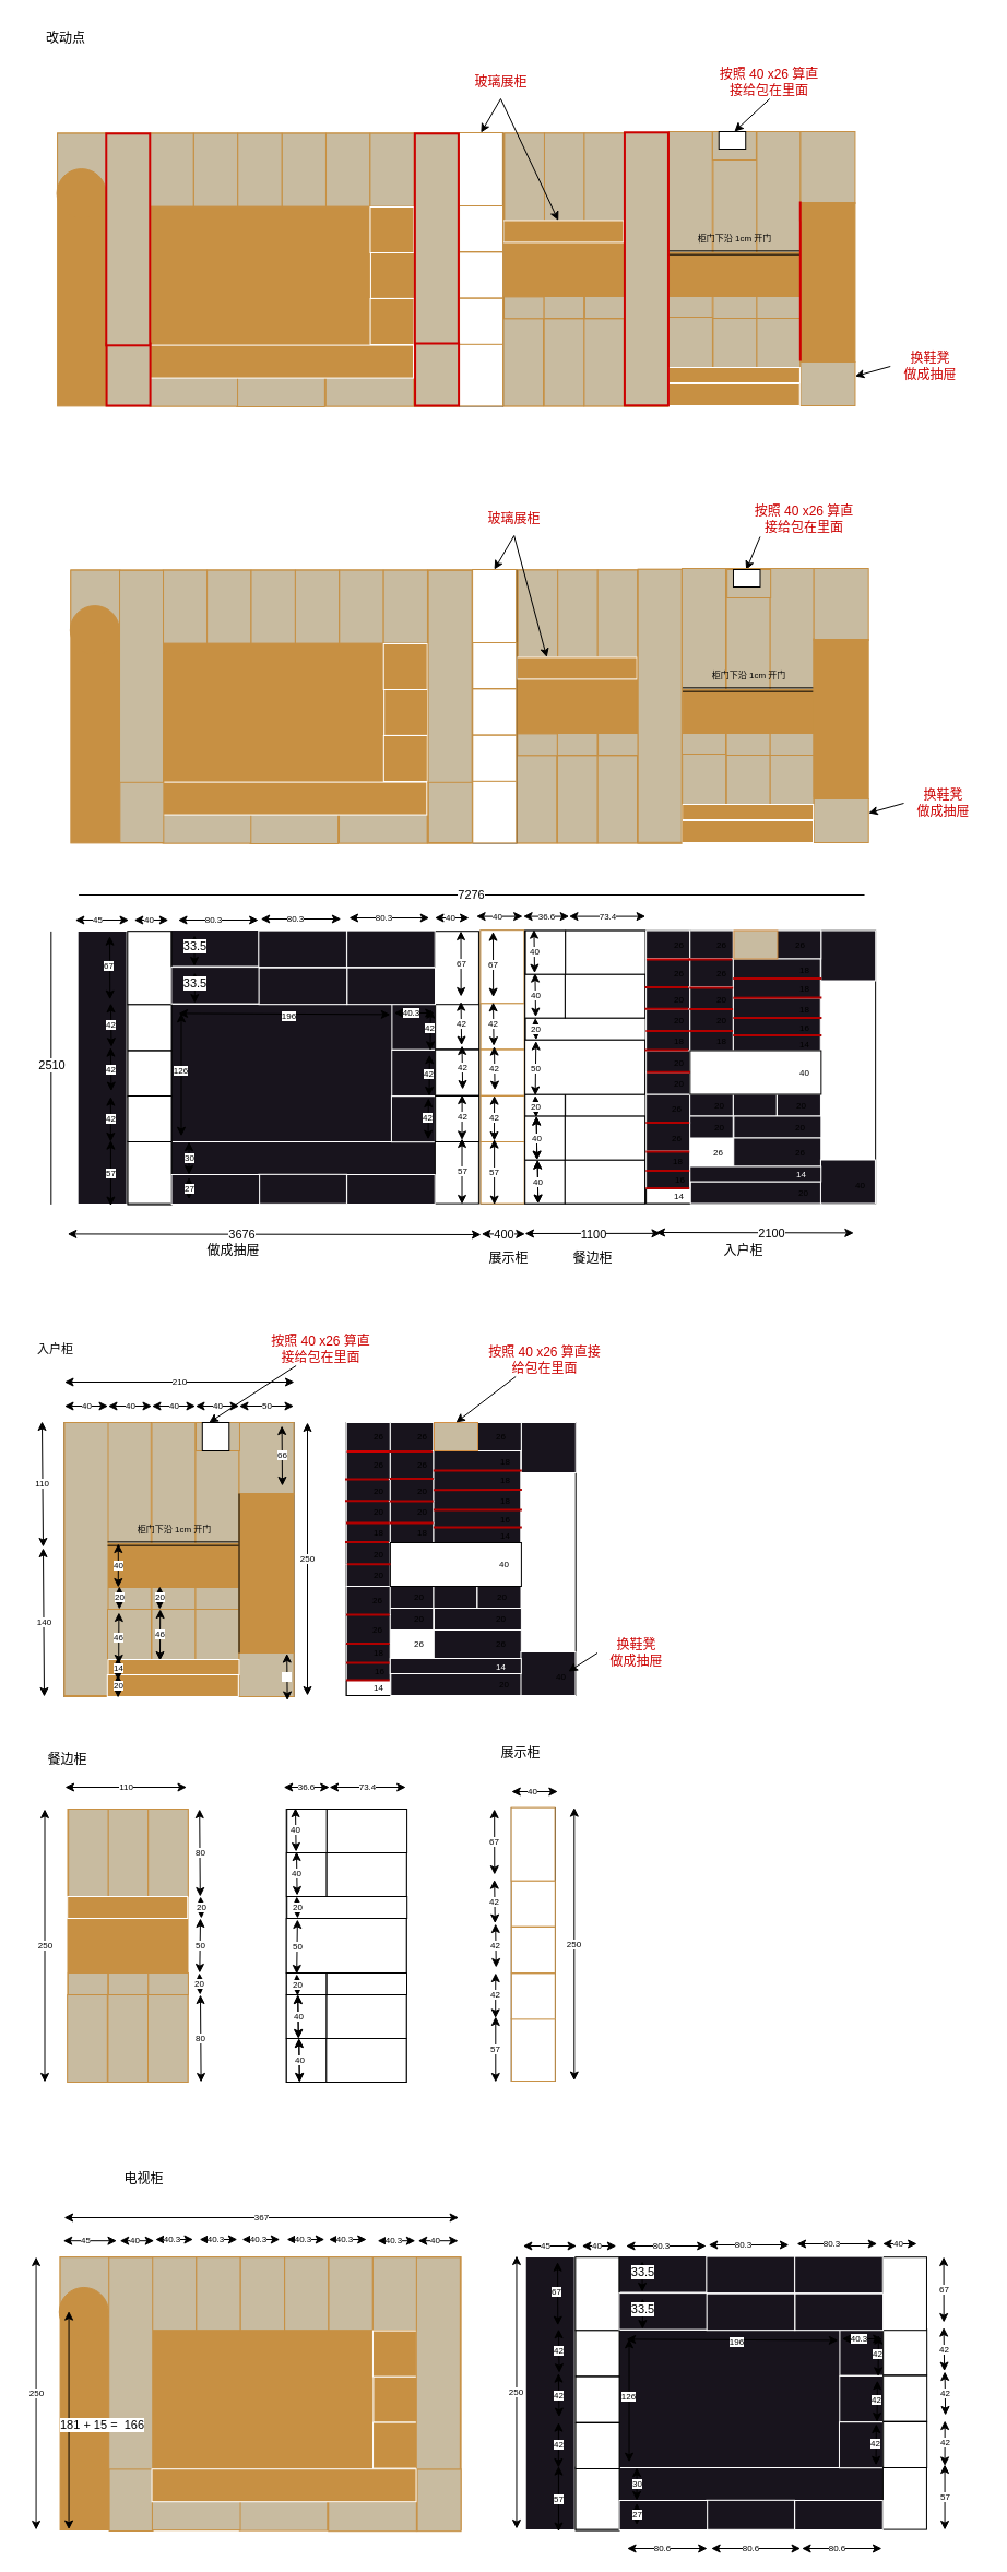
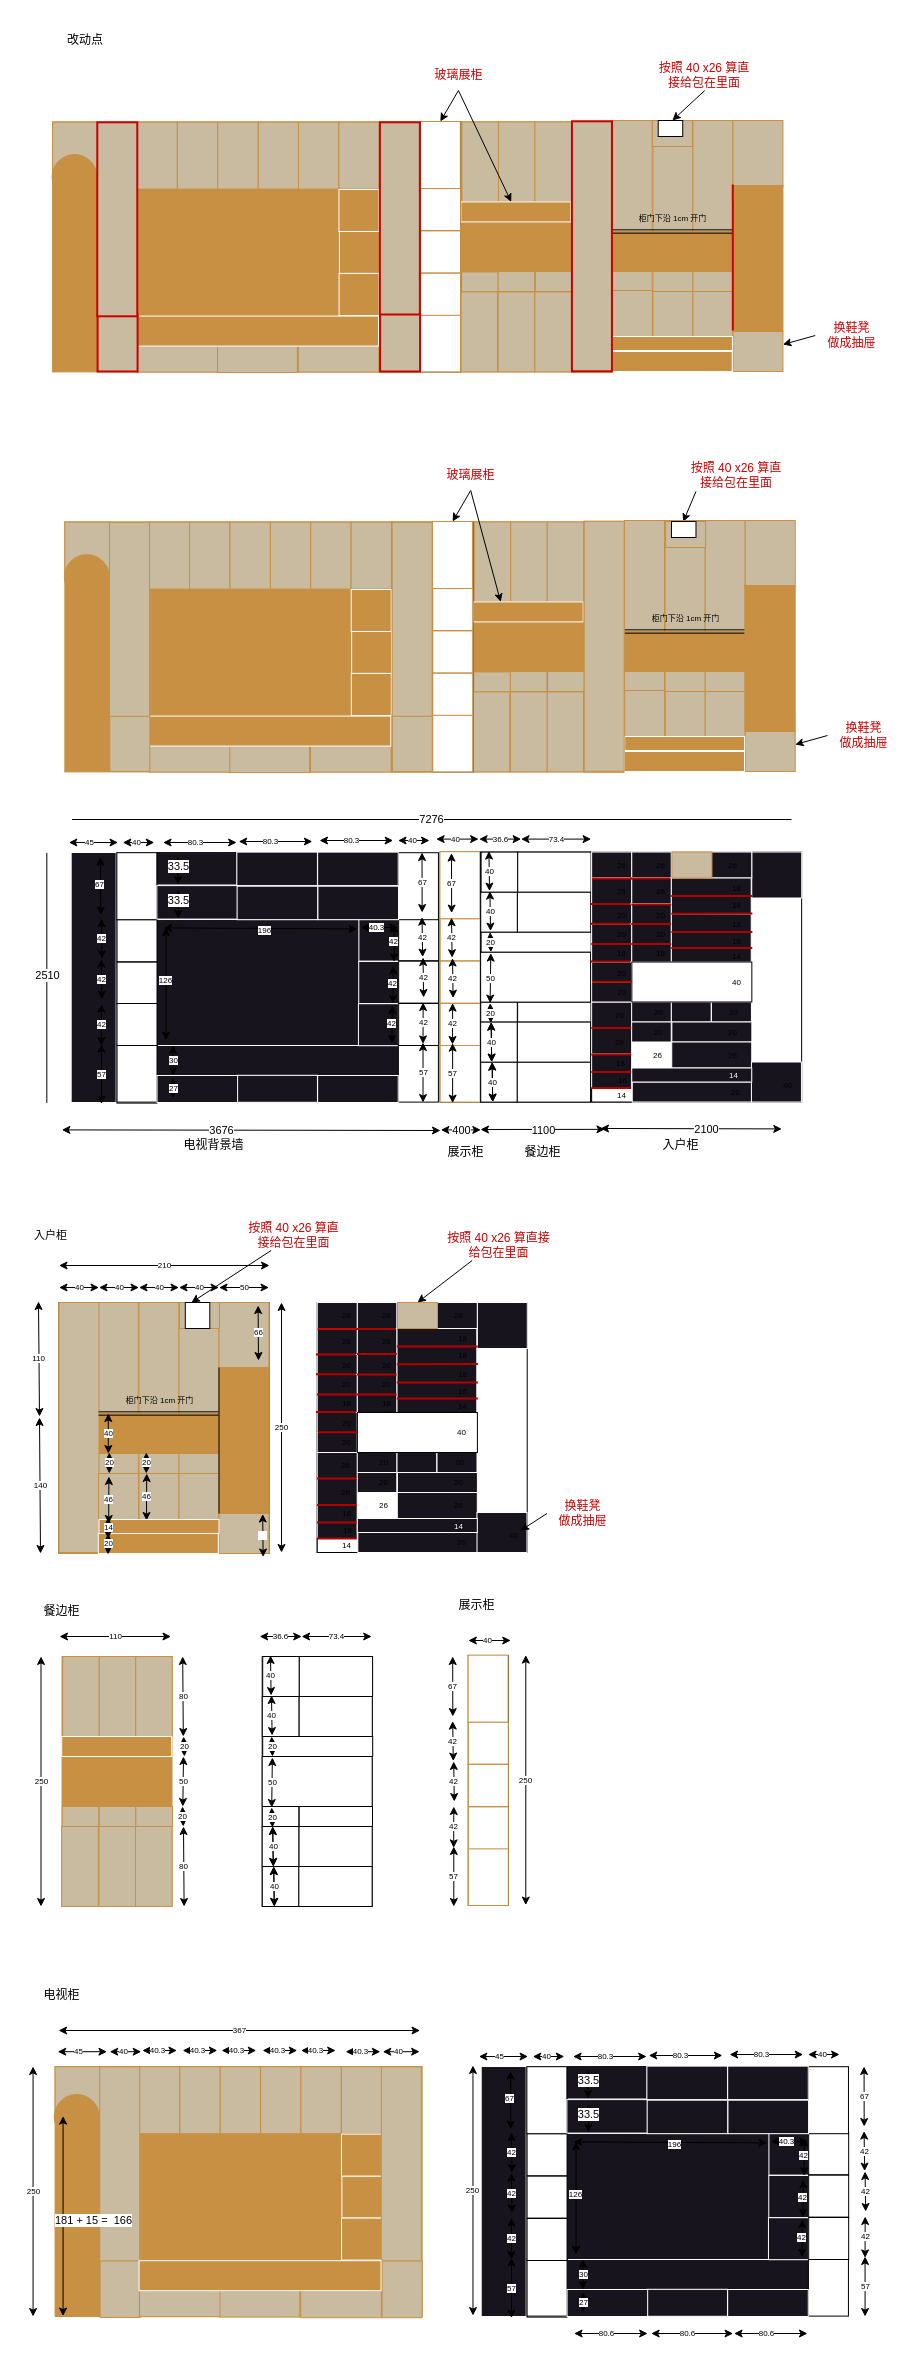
- <mxCell id="508" value="改动点" style="text;html=1;strokeColor=none;fillColor=none;align=center;verticalAlign=middle;whiteSpace=wrap;rounded=0;strokeWidth=1;" parent="1" vertex="1"><mxGeometry x="30" y="20" width="60" height="30" as="geometry" /></mxCell>
+ <mxCell id="508" value="改动点" style="text;html=1;strokeColor=none;fillColor=none;align=center;verticalAlign=middle;whiteSpace=wrap;rounded=0;strokeWidth=1;" parent="1" vertex="1"><mxGeometry x="55" y="25" width="60" height="30" as="geometry" /></mxCell>
- <mxCell id="16" value="做成抽屉" style="text;html=1;align=center;verticalAlign=middle;resizable=0;points=[];autosize=1;strokeColor=none;fillColor=none;" parent="1" vertex="1"><mxGeometry x="172.62" y="1129.85" width="80" height="30" as="geometry" /></mxCell>
+ <mxCell id="16" value="电视背景墙" style="text;html=1;align=center;verticalAlign=middle;resizable=0;points=[];autosize=1;strokeColor=none;fillColor=none;" parent="1" vertex="1"><mxGeometry x="172.62" y="1129.85" width="80" height="30" as="geometry" /></mxCell>
- <mxCell id="299" value="电视柜" style="text;html=1;align=center;verticalAlign=middle;resizable=0;points=[];autosize=1;strokeColor=none;fillColor=none;" parent="1" vertex="1"><mxGeometry x="101" y="1980" width="60" height="30" as="geometry" /></mxCell>
+ <mxCell id="299" value="电视柜" style="text;html=1;align=center;verticalAlign=middle;resizable=0;points=[];autosize=1;strokeColor=none;fillColor=none;" parent="1" vertex="1"><mxGeometry x="31" y="1980" width="60" height="30" as="geometry" /></mxCell>
